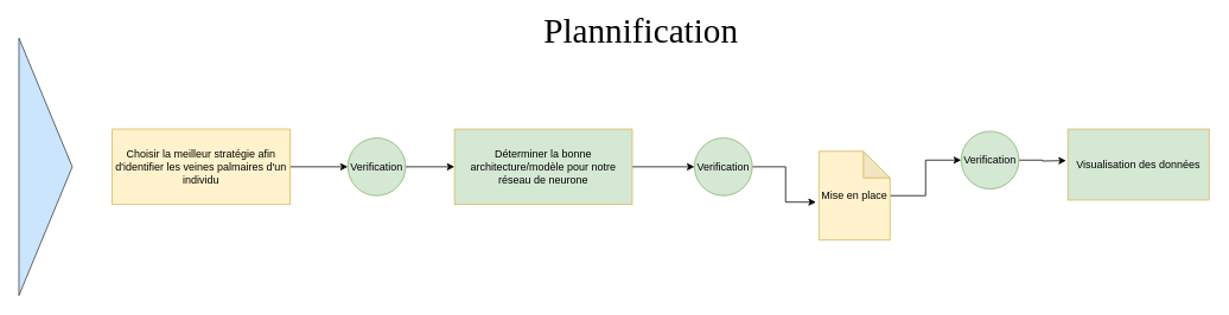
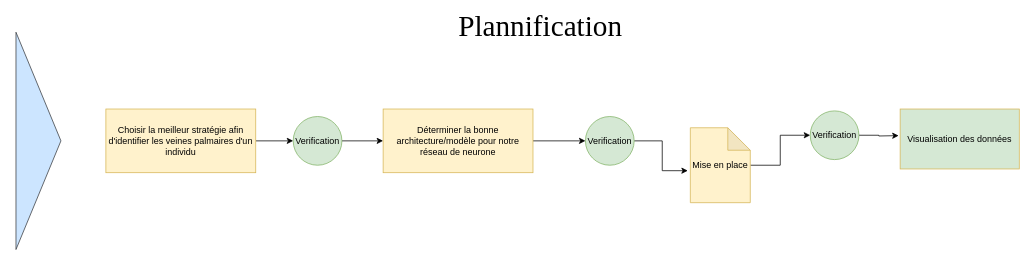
- <mxCell id="3" value="Choisir la meilleur stratégie afin d'identifier les veines palmaires d'un individu" style="rounded=0;whiteSpace=wrap;html=1;fillColor=#fff2cc;strokeColor=#d6b656;" vertex="1" parent="1"><mxGeometry x="125" y="145" width="200" height="85" as="geometry" /></mxCell>
+ <mxCell id="3" value="Choisir la meilleur stratégie afin d'identifier les veines palmaires d'un individu" style="rounded=0;whiteSpace=wrap;html=1;fillColor=#fff2cc;strokeColor=#d6b656;" vertex="1" parent="1"><mxGeometry x="140" y="145" width="200" height="85" as="geometry" /></mxCell>
- <mxCell id="8" value="Déterminer la bonne architecture/modèle pour notre réseau de neurone" style="rounded=0;whiteSpace=wrap;html=1;fillColor=#d5e8d4;strokeColor=#d6b656;" vertex="1" parent="1"><mxGeometry x="510" y="145" width="200" height="85" as="geometry" /></mxCell>
+ <mxCell id="8" value="Déterminer la bonne architecture/modèle pour notre réseau de neurone" style="rounded=0;whiteSpace=wrap;html=1;fillColor=#fff2cc;strokeColor=#d6b656;" vertex="1" parent="1"><mxGeometry x="510" y="145" width="200" height="85" as="geometry" /></mxCell>
